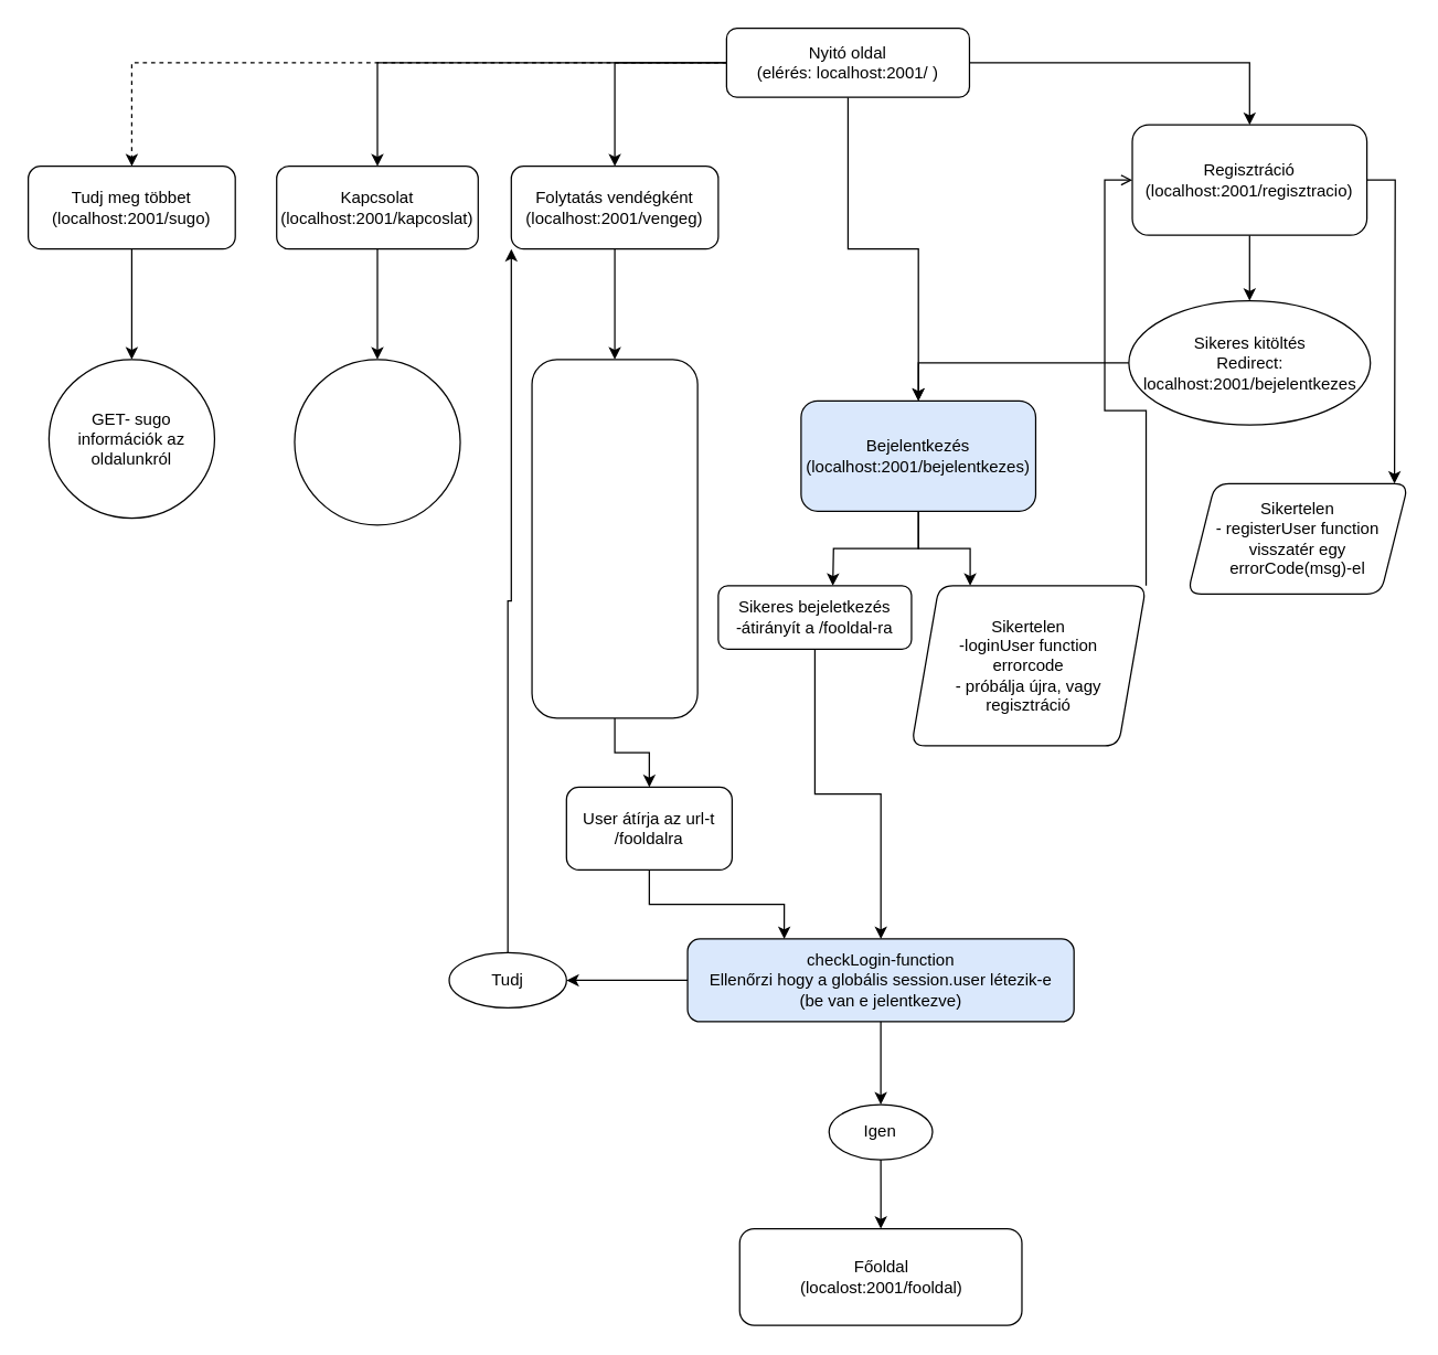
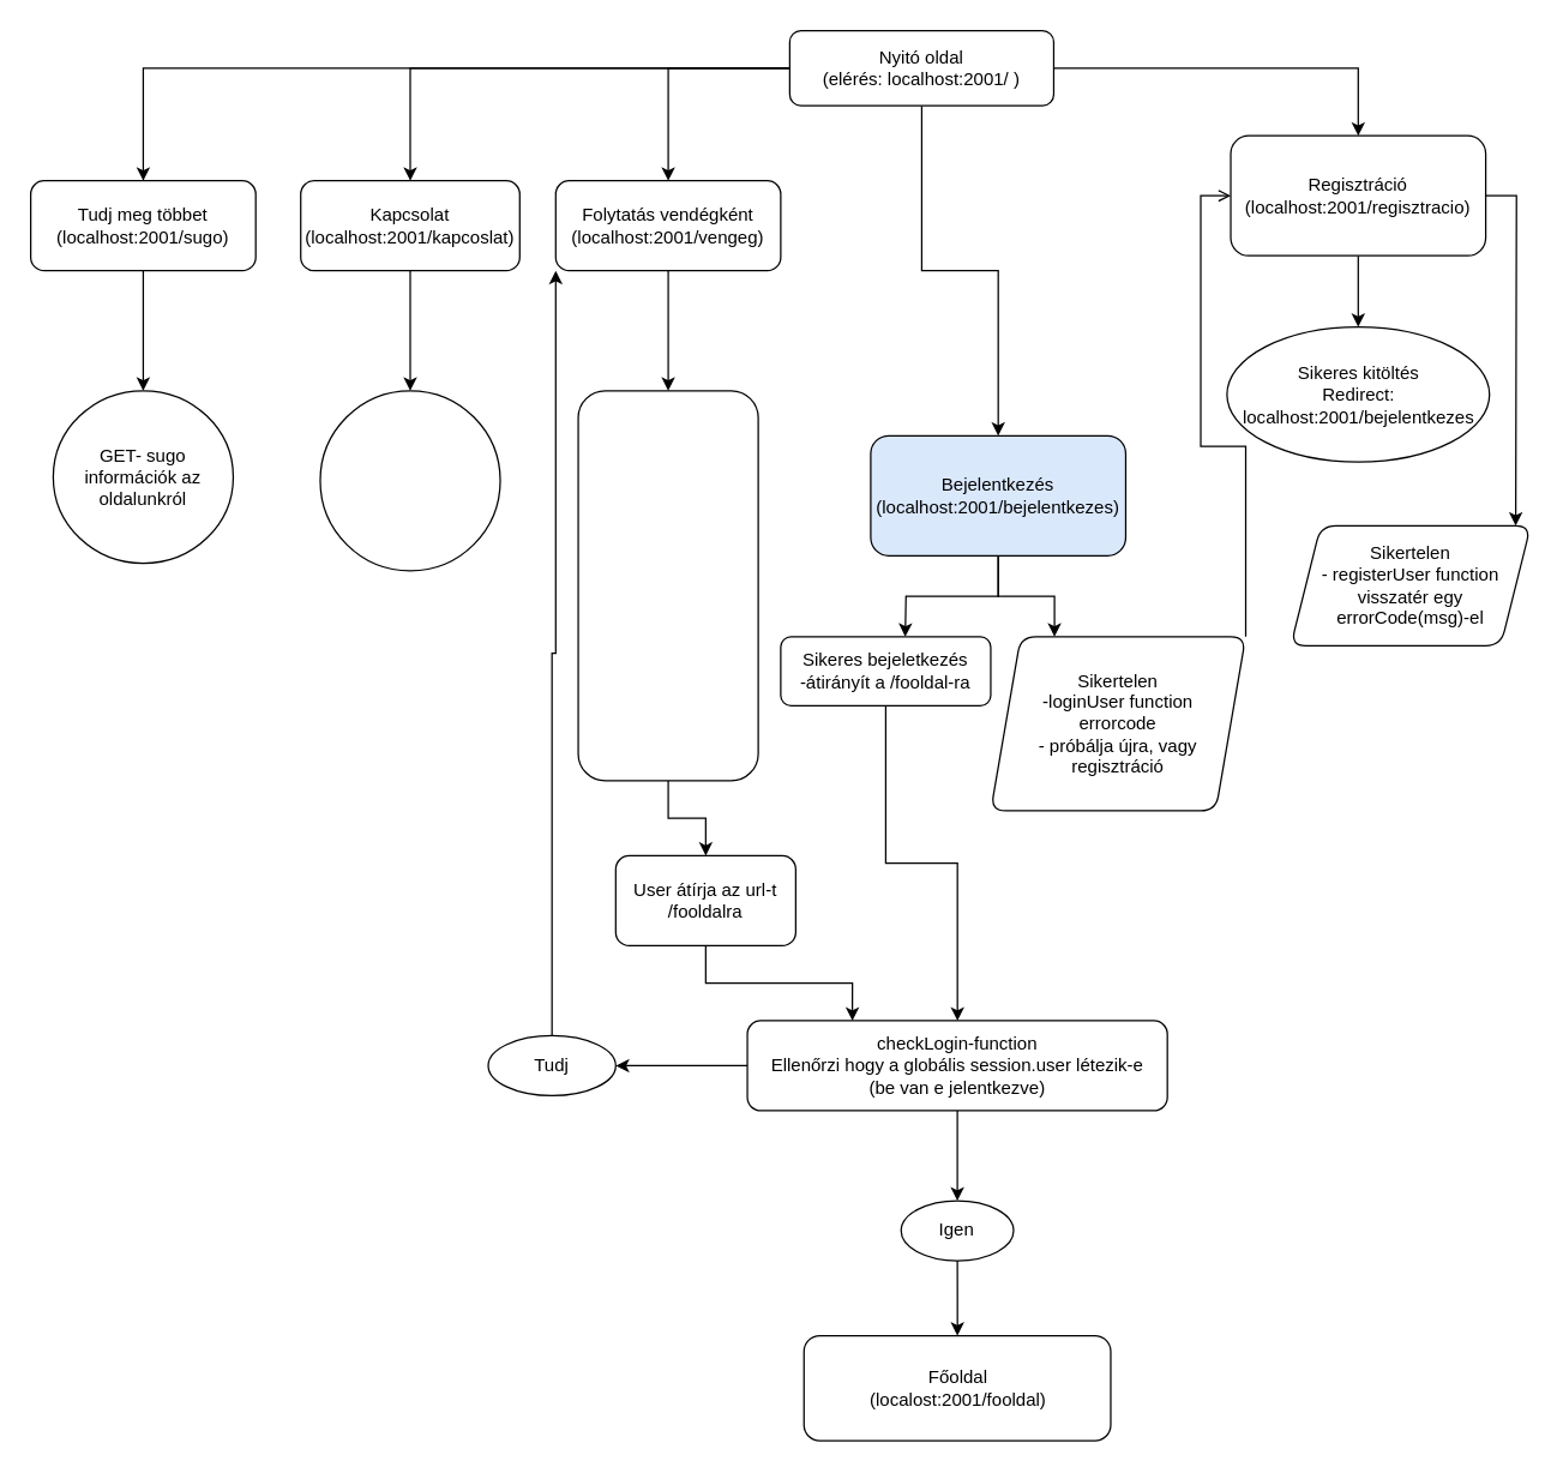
- <mxCell id="2" value="" style="edgeStyle=orthogonalEdgeStyle;rounded=0;orthogonalLoop=1;jettySize=auto;html=1;dashed=1;" parent="1" source="7" target="9" edge="1"><mxGeometry relative="1" as="geometry" /></mxCell>
+ <mxCell id="2" value="" style="edgeStyle=orthogonalEdgeStyle;rounded=0;orthogonalLoop=1;jettySize=auto;html=1;" parent="1" source="7" target="9" edge="1"><mxGeometry relative="1" as="geometry" /></mxCell>
- <mxCell id="25" style="edgeStyle=orthogonalEdgeStyle;rounded=0;orthogonalLoop=1;jettySize=auto;html=1;entryX=0.5;entryY=0;entryDx=0;entryDy=0;" parent="1" source="26" target="16" edge="1"><mxGeometry relative="1" as="geometry" /></mxCell>
- <mxCell id="24" value="checkLogin-function&lt;br&gt;Ellenőrzi hogy a globális session.user létezik-e&lt;br&gt;(be van e jelentkezve)" style="rounded=1;whiteSpace=wrap;html=1;fillColor=#dae8fc;" parent="1" vertex="1"><mxGeometry x="497.75" y="680" width="280" height="60" as="geometry" /></mxCell>
+ <mxCell id="24" value="checkLogin-function&lt;br&gt;Ellenőrzi hogy a globális session.user létezik-e&lt;br&gt;(be van e jelentkezve)" style="rounded=1;whiteSpace=wrap;html=1;" parent="1" vertex="1"><mxGeometry x="497.75" y="680" width="280" height="60" as="geometry" /></mxCell>
